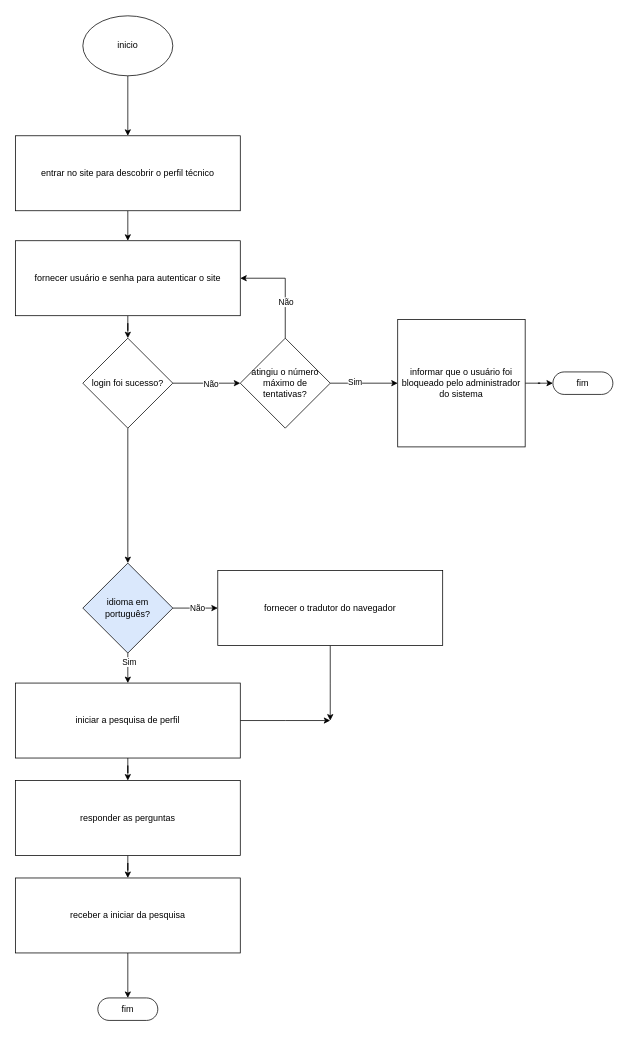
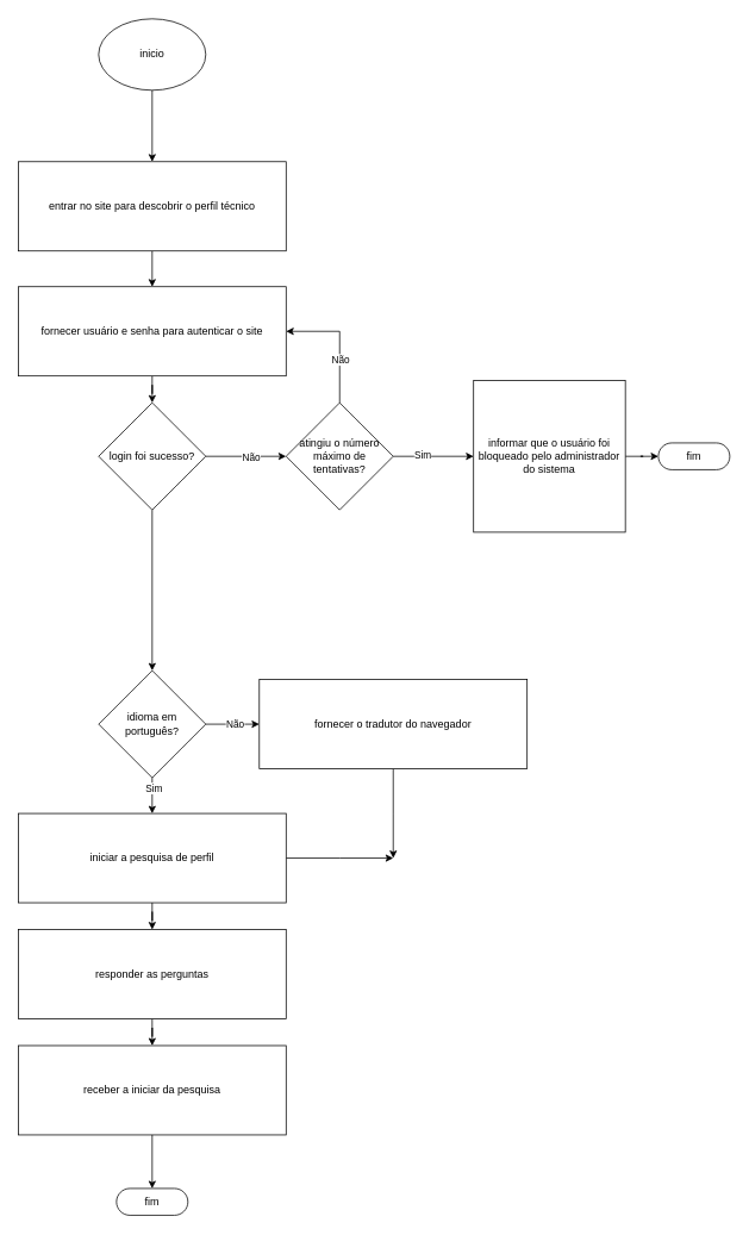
- <mxCell id="10" value="idioma em português?" style="rhombus;whiteSpace=wrap;html=1;fillColor=#dae8fc;" vertex="1" parent="1"><mxGeometry x="110" y="750" width="120" height="120" as="geometry" /></mxCell>
+ <mxCell id="10" value="idioma em português?" style="rhombus;whiteSpace=wrap;html=1;" vertex="1" parent="1"><mxGeometry x="110" y="750" width="120" height="120" as="geometry" /></mxCell>
